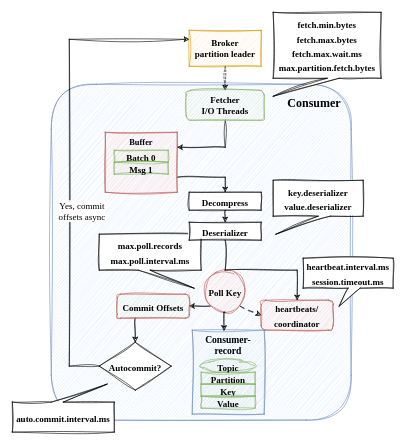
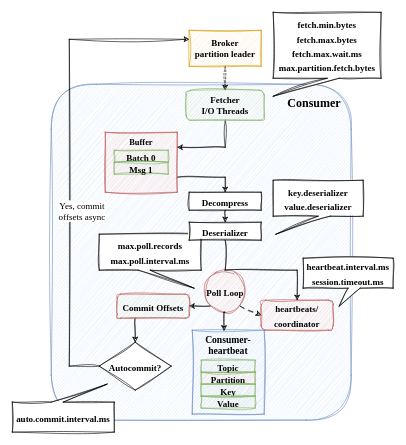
- <mxCell id="5" value="&lt;b&gt;&lt;font style=&quot;font-size: 15px;&quot;&gt;Poll Key&lt;/font&gt;&lt;/b&gt;" style="ellipse;whiteSpace=wrap;html=1;aspect=fixed;sketch=1;hachureGap=4;jiggle=2;curveFitting=1;fontFamily=Architects Daughter;fontSource=https%3A%2F%2Ffonts.googleapis.com%2Fcss%3Ffamily%3DArchitects%2BDaughter;fontSize=20;fillColor=#f8cecc;strokeColor=#b85450;" vertex="1" parent="1"><mxGeometry x="340" y="450" width="70" height="70" as="geometry" /></mxCell>
+ <mxCell id="5" value="&lt;b&gt;&lt;font style=&quot;font-size: 15px;&quot;&gt;Poll Loop&lt;/font&gt;&lt;/b&gt;" style="ellipse;whiteSpace=wrap;html=1;aspect=fixed;sketch=1;hachureGap=4;jiggle=2;curveFitting=1;fontFamily=Architects Daughter;fontSource=https%3A%2F%2Ffonts.googleapis.com%2Fcss%3Ffamily%3DArchitects%2BDaughter;fontSize=20;fillColor=#f8cecc;strokeColor=#b85450;" vertex="1" parent="1"><mxGeometry x="340" y="450" width="70" height="70" as="geometry" /></mxCell>
- <mxCell id="29" value="&lt;b style=&quot;font-size: 16px;&quot;&gt;Consumer-record&lt;/b&gt;" style="rounded=0;whiteSpace=wrap;html=1;sketch=1;hachureGap=4;jiggle=2;curveFitting=1;fontFamily=Architects Daughter;fontSource=https%3A%2F%2Ffonts.googleapis.com%2Fcss%3Ffamily%3DArchitects%2BDaughter;fontSize=16;verticalAlign=top;fillColor=#dae8fc;strokeColor=#6c8ebf;" vertex="1" parent="1"><mxGeometry x="320" y="550" width="120" height="140" as="geometry" /></mxCell>
+ <mxCell id="29" value="&lt;b style=&quot;font-size: 16px;&quot;&gt;Consumer-heartbeat&lt;/b&gt;" style="rounded=0;whiteSpace=wrap;html=1;sketch=1;hachureGap=4;jiggle=2;curveFitting=1;fontFamily=Architects Daughter;fontSource=https%3A%2F%2Ffonts.googleapis.com%2Fcss%3Ffamily%3DArchitects%2BDaughter;fontSize=16;verticalAlign=top;fillColor=#dae8fc;strokeColor=#6c8ebf;" vertex="1" parent="1"><mxGeometry x="320" y="550" width="120" height="140" as="geometry" /></mxCell>
- <mxCell id="30" value="&lt;b&gt;&lt;font style=&quot;font-size: 15px;&quot;&gt;Topic&lt;/font&gt;&lt;/b&gt;" style="ellipse;whiteSpace=wrap;html=1;sketch=1;hachureGap=4;jiggle=2;curveFitting=1;fontFamily=Architects Daughter;fontSource=https%3A%2F%2Ffonts.googleapis.com%2Fcss%3Ffamily%3DArchitects%2BDaughter;fontSize=20;fillColor=#d5e8d4;strokeColor=#82b366;" vertex="1" parent="1"><mxGeometry x="335" y="600" width="90" height="20" as="geometry" /></mxCell>
+ <mxCell id="30" value="&lt;b&gt;&lt;font style=&quot;font-size: 15px;&quot;&gt;Topic&lt;/font&gt;&lt;/b&gt;" style="rounded=0;whiteSpace=wrap;html=1;sketch=1;hachureGap=4;jiggle=2;curveFitting=1;fontFamily=Architects Daughter;fontSource=https%3A%2F%2Ffonts.googleapis.com%2Fcss%3Ffamily%3DArchitects%2BDaughter;fontSize=20;fillColor=#d5e8d4;strokeColor=#82b366;" vertex="1" parent="1"><mxGeometry x="335" y="600" width="90" height="20" as="geometry" /></mxCell>
- <mxCell id="31" value="&lt;span style=&quot;font-size: 15px;&quot;&gt;&lt;b&gt;Partition&lt;/b&gt;&lt;/span&gt;" style="rounded=0;whiteSpace=wrap;html=1;sketch=1;hachureGap=4;jiggle=2;curveFitting=1;fontFamily=Architects Daughter;fontSource=https%3A%2F%2Ffonts.googleapis.com%2Fcss%3Ffamily%3DArchitects%2BDaughter;fontSize=20;fillColor=#d5e8d4;strokeColor=#82b366;" vertex="1" parent="1"><mxGeometry x="335" y="620" width="90" height="20" as="geometry" /></mxCell>
+ <mxCell id="31" value="&lt;span style=&quot;font-size: 15px;&quot;&gt;&lt;b&gt;Partition&lt;/b&gt;&lt;/span&gt;" style="rounded=0;whiteSpace=wrap;html=1;sketch=1;hachureGap=4;jiggle=2;curveFitting=1;fontFamily=Architects Daughter;fontSource=https%3A%2F%2Ffonts.googleapis.com%2Fcss%3Ffamily%3DArchitects%2BDaughter;fontSize=20;fillColor=#f8cecc;strokeColor=#82b366;" vertex="1" parent="1"><mxGeometry x="335" y="620" width="90" height="20" as="geometry" /></mxCell>
